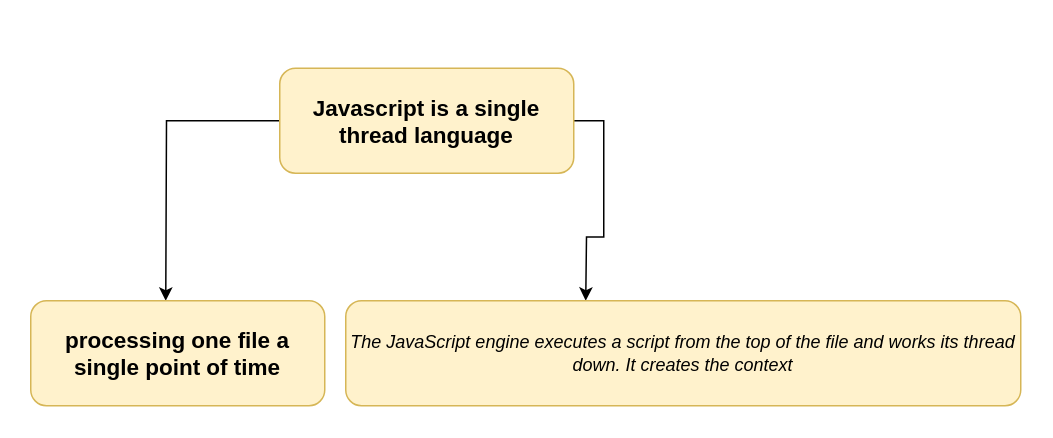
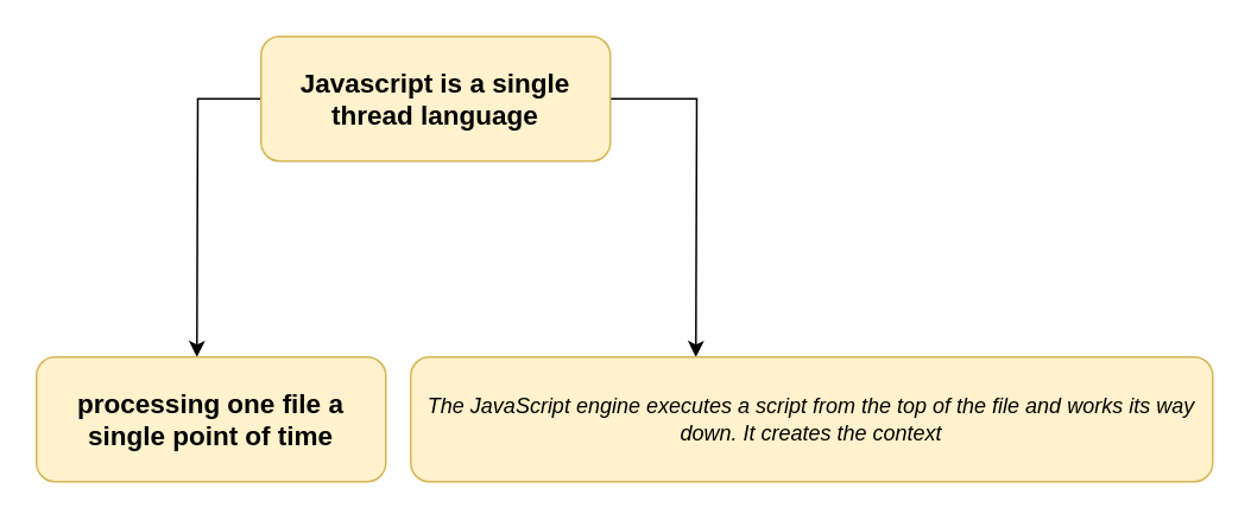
- <mxCell id="4" value="&lt;font style=&quot;font-size: 15px;&quot;&gt;&lt;b&gt;Javascript is a single thread language&lt;/b&gt;&lt;/font&gt;" style="rounded=1;whiteSpace=wrap;html=1;fillColor=#fff2cc;strokeColor=#d6b656;" parent="1" vertex="1"><mxGeometry x="186" y="45" width="196" height="70" as="geometry" /></mxCell>
+ <mxCell id="4" value="&lt;font style=&quot;font-size: 15px;&quot;&gt;&lt;b&gt;Javascript is a single thread language&lt;/b&gt;&lt;/font&gt;" style="rounded=1;whiteSpace=wrap;html=1;fillColor=#fff2cc;strokeColor=#d6b656;" parent="1" vertex="1"><mxGeometry x="146" y="20" width="196" height="70" as="geometry" /></mxCell>
- <mxCell id="6" value="&lt;i&gt;The JavaScript engine executes a script from the top of the file and works its thread down. It creates the context&lt;/i&gt;" style="rounded=1;whiteSpace=wrap;html=1;fillColor=#fff2cc;strokeColor=#d6b656;align=center;" parent="1" vertex="1"><mxGeometry x="230" y="200" width="450" height="70" as="geometry" /></mxCell>
+ <mxCell id="6" value="&lt;i&gt;The JavaScript engine executes a script from the top of the file and works its way down. It creates the context&lt;/i&gt;" style="rounded=1;whiteSpace=wrap;html=1;fillColor=#fff2cc;strokeColor=#d6b656;align=center;" parent="1" vertex="1"><mxGeometry x="230" y="200" width="450" height="70" as="geometry" /></mxCell>
